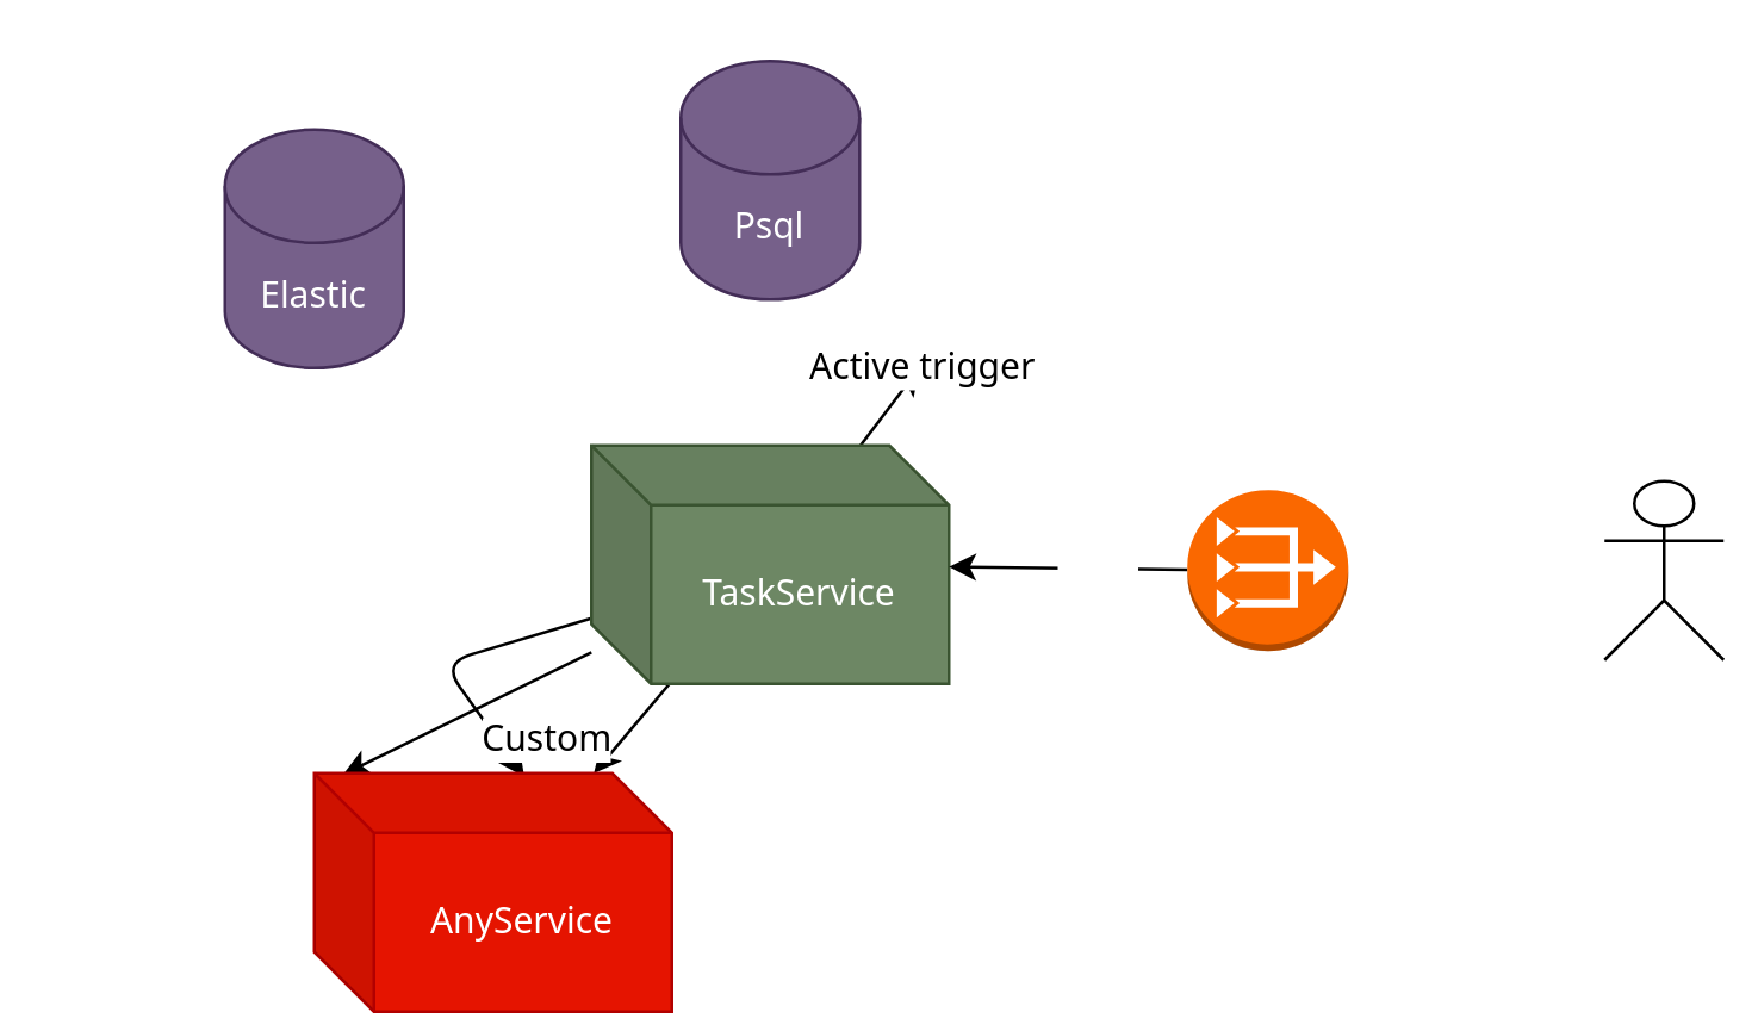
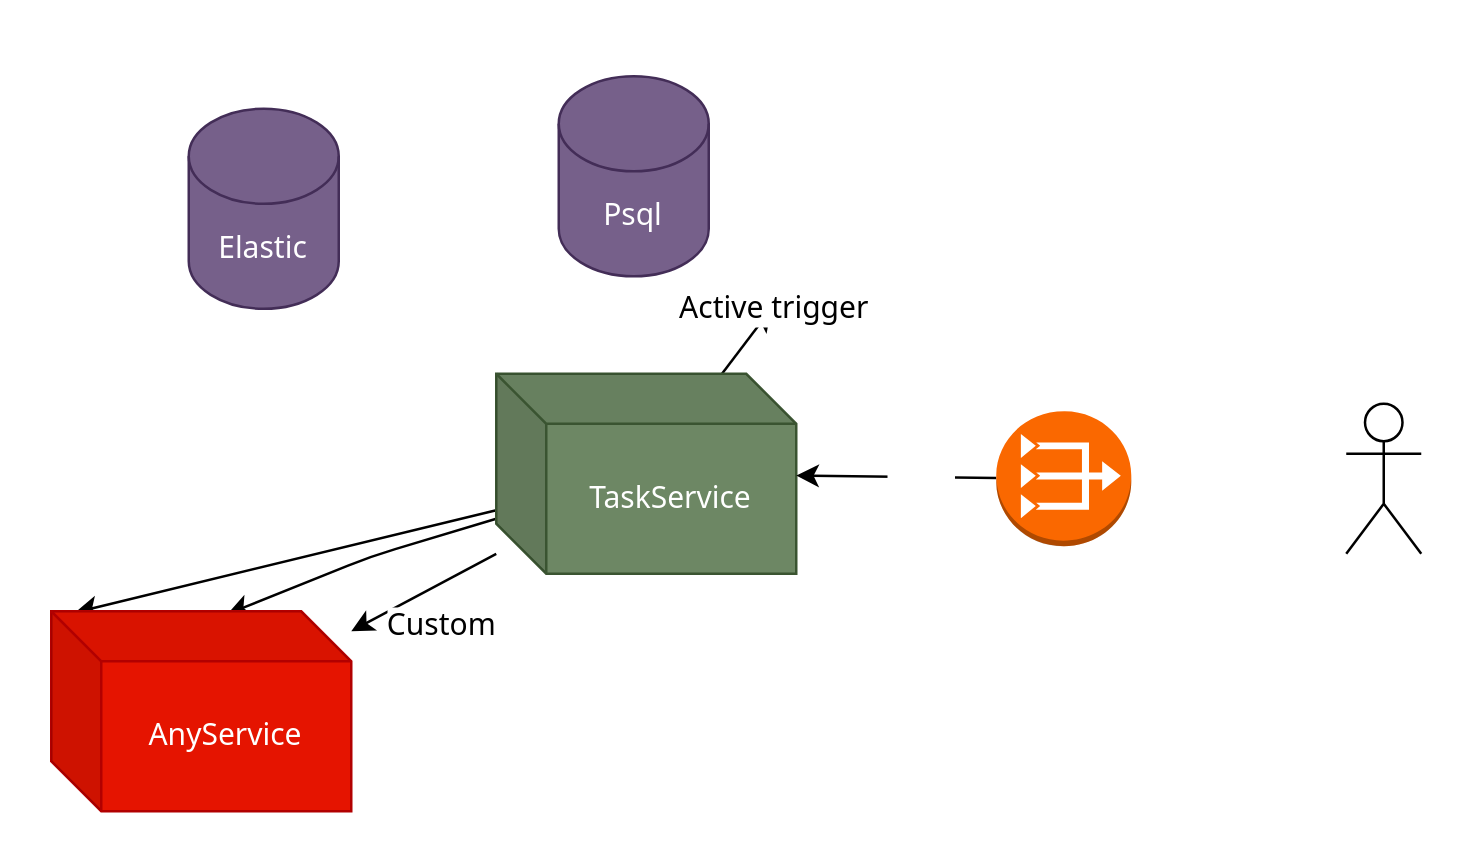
- <mxCell id="2" value="Psql" style="shape=cylinder3;whiteSpace=wrap;html=1;boundedLbl=1;backgroundOutline=1;size=19;rounded=1;shadow=0;comic=0;strokeWidth=1;fontFamily=Segoe UI;fontSize=12;fillColor=#76608a;strokeColor=#432D57;fontColor=#ffffff;" parent="1" vertex="1"><mxGeometry x="228" y="20" width="60" height="80" as="geometry" /></mxCell>
+ <mxCell id="2" value="Psql" style="shape=cylinder3;whiteSpace=wrap;html=1;boundedLbl=1;backgroundOutline=1;size=19;rounded=1;shadow=0;comic=0;strokeWidth=1;fontFamily=Segoe UI;fontSize=12;fillColor=#76608a;strokeColor=#432D57;fontColor=#ffffff;" parent="1" vertex="1"><mxGeometry x="223" y="30" width="60" height="80" as="geometry" /></mxCell>
- <mxCell id="12" value="Ui" style="shape=umlActor;verticalLabelPosition=bottom;verticalAlign=top;html=1;rounded=1;shadow=0;comic=0;strokeWidth=1;fontFamily=Segoe UI;fontSize=12;fontColor=#FFFFFF;" parent="1" vertex="1"><mxGeometry x="538" y="161" width="40" height="60" as="geometry" /></mxCell>
+ <mxCell id="12" value="Ui" style="shape=umlActor;verticalLabelPosition=bottom;verticalAlign=top;html=1;rounded=1;shadow=0;comic=0;strokeWidth=1;fontFamily=Segoe UI;fontSize=12;fontColor=#FFFFFF;" parent="1" vertex="1"><mxGeometry x="538" y="161" width="30" height="60" as="geometry" /></mxCell>
- <mxCell id="14" value="AnyService" style="shape=cube;whiteSpace=wrap;html=1;boundedLbl=1;backgroundOutline=1;darkOpacity=0.05;darkOpacity2=0.1;rounded=1;shadow=0;comic=0;strokeWidth=1;fontFamily=Segoe UI;fontSize=12;fillColor=#e51400;strokeColor=#B20000;labelBackgroundColor=none;fontColor=#ffffff;" parent="1" vertex="1"><mxGeometry x="105" y="259" width="120" height="80" as="geometry" /></mxCell>
+ <mxCell id="14" value="AnyService" style="shape=cube;whiteSpace=wrap;html=1;boundedLbl=1;backgroundOutline=1;darkOpacity=0.05;darkOpacity2=0.1;rounded=1;shadow=0;comic=0;strokeWidth=1;fontFamily=Segoe UI;fontSize=12;fillColor=#e51400;strokeColor=#B20000;labelBackgroundColor=none;fontColor=#ffffff;" parent="1" vertex="1"><mxGeometry x="20" y="244" width="120" height="80" as="geometry" /></mxCell>
